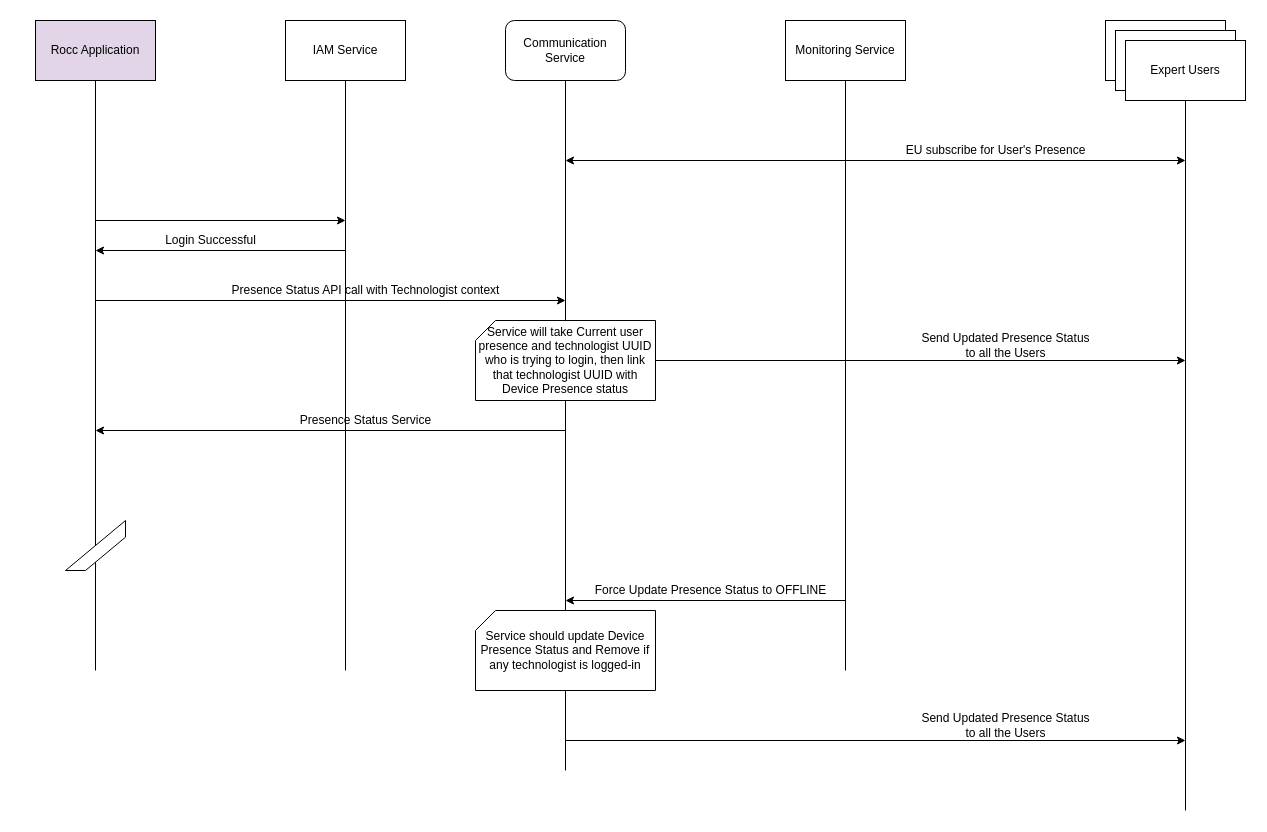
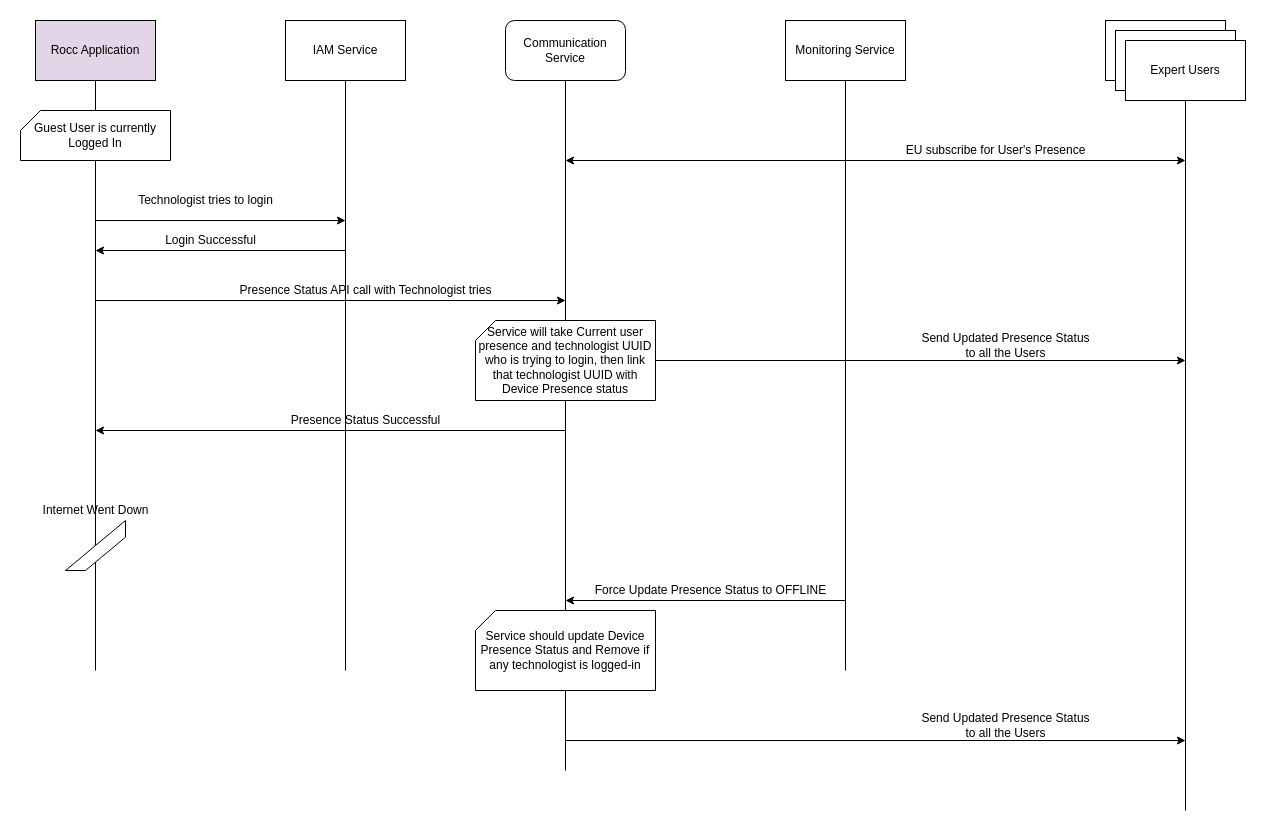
+ <mxCell id="9" value="Guest User is currently Logged In" style="shape=card;whiteSpace=wrap;html=1;size=20;" vertex="1" parent="1"><mxGeometry x="20" y="110" width="150" height="50" as="geometry" /></mxCell>
+ <mxCell id="13" value="Technologist tries to login" style="text;html=1;align=center;verticalAlign=middle;resizable=0;points=[];autosize=1;" vertex="1" parent="1"><mxGeometry x="130" y="190" width="150" height="20" as="geometry" /></mxCell>
- <mxCell id="17" value="Presence Status API call with Technologist context" style="text;html=1;align=center;verticalAlign=middle;resizable=0;points=[];autosize=1;" vertex="1" parent="1"><mxGeometry x="225" y="280" width="280" height="20" as="geometry" /></mxCell>
+ <mxCell id="17" value="Presence Status API call with Technologist tries" style="text;html=1;align=center;verticalAlign=middle;resizable=0;points=[];autosize=1;" vertex="1" parent="1"><mxGeometry x="225" y="280" width="280" height="20" as="geometry" /></mxCell>
- <mxCell id="20" value="Presence Status Service" style="text;html=1;align=center;verticalAlign=middle;resizable=0;points=[];autosize=1;" vertex="1" parent="1"><mxGeometry x="285" y="410" width="160" height="20" as="geometry" /></mxCell>
+ <mxCell id="20" value="Presence Status Successful" style="text;html=1;align=center;verticalAlign=middle;resizable=0;points=[];autosize=1;" vertex="1" parent="1"><mxGeometry x="285" y="410" width="160" height="20" as="geometry" /></mxCell>
+ <mxCell id="29" value="Internet Went Down" style="text;html=1;align=center;verticalAlign=middle;resizable=0;points=[];autosize=1;" vertex="1" parent="1"><mxGeometry x="35" y="500" width="120" height="20" as="geometry" /></mxCell>
